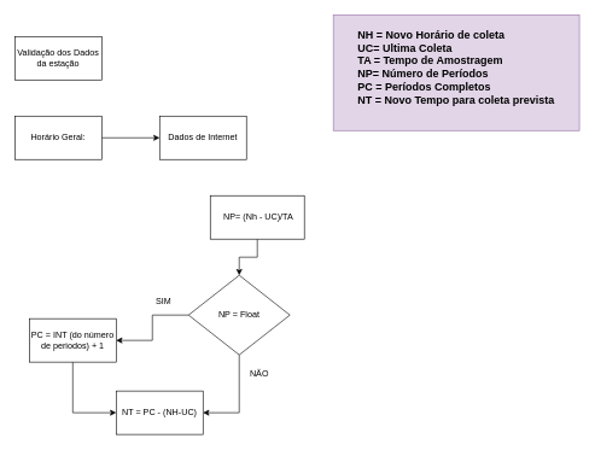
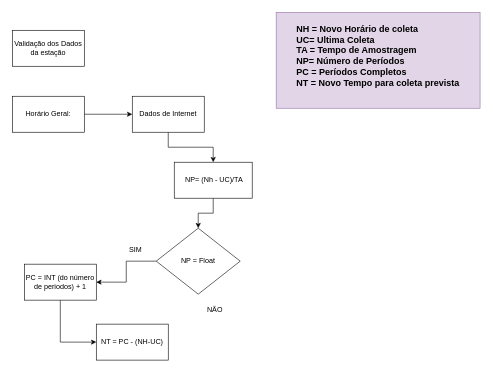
+ <mxCell id="5" value="" style="edgeStyle=orthogonalEdgeStyle;rounded=0;orthogonalLoop=1;jettySize=auto;html=1;" edge="1" parent="1" source="6" target="8"><mxGeometry relative="1" as="geometry" /></mxCell>
- <mxCell id="9" style="edgeStyle=orthogonalEdgeStyle;rounded=0;orthogonalLoop=1;jettySize=auto;html=1;entryX=1;entryY=0.5;entryDx=0;entryDy=0;" edge="1" parent="1" source="11" target="14"><mxGeometry relative="1" as="geometry" /></mxCell>
